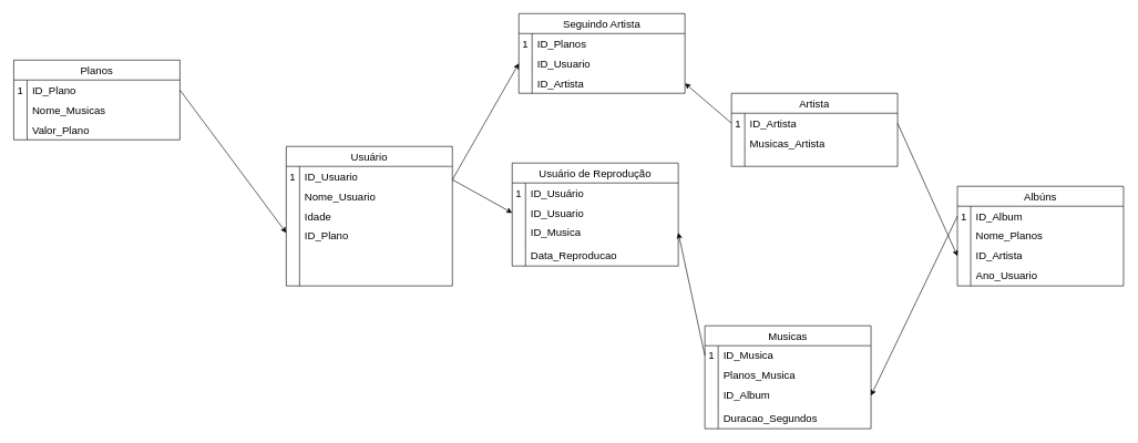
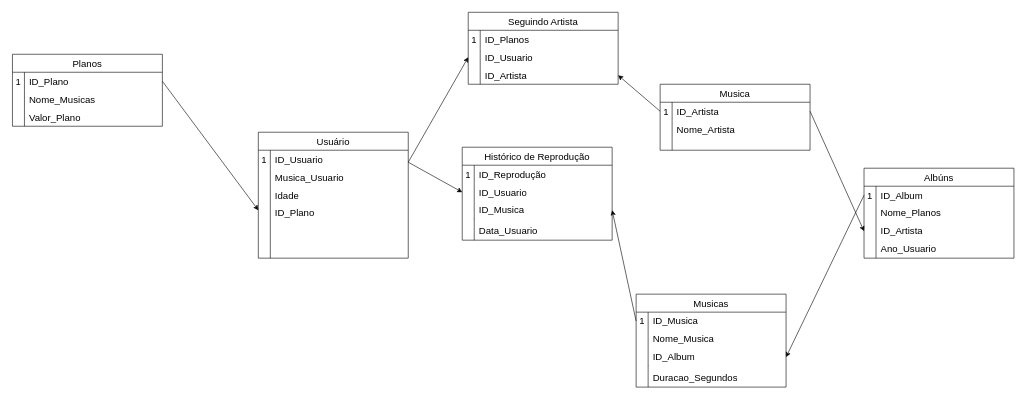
- <mxCell id="38" value="Artista" style="shape=table;startSize=30;container=1;collapsible=0;childLayout=tableLayout;fixedRows=1;rowLines=0;fontStyle=0;strokeColor=default;fontSize=16;" vertex="1" parent="1"><mxGeometry x="1100" y="140" width="250" height="110" as="geometry" /></mxCell>
+ <mxCell id="38" value="Musica" style="shape=table;startSize=30;container=1;collapsible=0;childLayout=tableLayout;fixedRows=1;rowLines=0;fontStyle=0;strokeColor=default;fontSize=16;" vertex="1" parent="1"><mxGeometry x="1100" y="140" width="250" height="110" as="geometry" /></mxCell>
- <mxCell id="44" value="Musicas_Artista" style="shape=partialRectangle;html=1;whiteSpace=wrap;connectable=0;fillColor=none;top=0;left=0;bottom=0;right=0;align=left;spacingLeft=6;overflow=hidden;strokeColor=inherit;fontSize=16;" vertex="1" parent="42"><mxGeometry x="20" width="230" height="30" as="geometry"><mxRectangle width="230" height="30" as="alternateBounds" /></mxGeometry></mxCell>
+ <mxCell id="44" value="Nome_Artista" style="shape=partialRectangle;html=1;whiteSpace=wrap;connectable=0;fillColor=none;top=0;left=0;bottom=0;right=0;align=left;spacingLeft=6;overflow=hidden;strokeColor=inherit;fontSize=16;" vertex="1" parent="42"><mxGeometry x="20" width="230" height="30" as="geometry"><mxRectangle width="230" height="30" as="alternateBounds" /></mxGeometry></mxCell>
- <mxCell id="25" value="Usuário de Reprodução" style="shape=table;startSize=30;container=1;collapsible=0;childLayout=tableLayout;fixedRows=1;rowLines=0;fontStyle=0;strokeColor=default;fontSize=16;" vertex="1" parent="1"><mxGeometry x="770" y="245" width="250" height="155" as="geometry" /></mxCell>
+ <mxCell id="25" value="Histórico de Reprodução" style="shape=table;startSize=30;container=1;collapsible=0;childLayout=tableLayout;fixedRows=1;rowLines=0;fontStyle=0;strokeColor=default;fontSize=16;" vertex="1" parent="1"><mxGeometry x="770" y="245" width="250" height="155" as="geometry" /></mxCell>
- <mxCell id="28" value="ID_Usuário" style="shape=partialRectangle;html=1;whiteSpace=wrap;connectable=0;fillColor=none;top=0;left=0;bottom=0;right=0;align=left;spacingLeft=6;overflow=hidden;strokeColor=inherit;fontSize=16;" vertex="1" parent="26"><mxGeometry x="20" width="230" height="30" as="geometry"><mxRectangle width="230" height="30" as="alternateBounds" /></mxGeometry></mxCell>
+ <mxCell id="28" value="ID_Reprodução" style="shape=partialRectangle;html=1;whiteSpace=wrap;connectable=0;fillColor=none;top=0;left=0;bottom=0;right=0;align=left;spacingLeft=6;overflow=hidden;strokeColor=inherit;fontSize=16;" vertex="1" parent="26"><mxGeometry x="20" width="230" height="30" as="geometry"><mxRectangle width="230" height="30" as="alternateBounds" /></mxGeometry></mxCell>
- <mxCell id="18" value="Nome_Usuario" style="shape=partialRectangle;html=1;whiteSpace=wrap;connectable=0;fillColor=none;top=0;left=0;bottom=0;right=0;align=left;spacingLeft=6;overflow=hidden;strokeColor=inherit;fontSize=16;movable=0;resizable=0;rotatable=0;deletable=0;editable=0;locked=1;" vertex="1" parent="16"><mxGeometry x="20" width="230" height="30" as="geometry"><mxRectangle width="230" height="30" as="alternateBounds" /></mxGeometry></mxCell>
+ <mxCell id="18" value="Musica_Usuario" style="shape=partialRectangle;html=1;whiteSpace=wrap;connectable=0;fillColor=none;top=0;left=0;bottom=0;right=0;align=left;spacingLeft=6;overflow=hidden;strokeColor=inherit;fontSize=16;movable=0;resizable=0;rotatable=0;deletable=0;editable=0;locked=1;" vertex="1" parent="16"><mxGeometry x="20" width="230" height="30" as="geometry"><mxRectangle width="230" height="30" as="alternateBounds" /></mxGeometry></mxCell>
- <mxCell id="35" value="Data_Reproducao" style="shape=partialRectangle;html=1;whiteSpace=wrap;connectable=0;fillColor=none;top=0;left=0;bottom=0;right=0;align=left;spacingLeft=6;overflow=hidden;strokeColor=inherit;fontSize=16;" vertex="1" parent="1"><mxGeometry x="790" y="370" width="230" height="30" as="geometry"><mxRectangle width="230" height="30" as="alternateBounds" /></mxGeometry></mxCell>
+ <mxCell id="35" value="Data_Usuario" style="shape=partialRectangle;html=1;whiteSpace=wrap;connectable=0;fillColor=none;top=0;left=0;bottom=0;right=0;align=left;spacingLeft=6;overflow=hidden;strokeColor=inherit;fontSize=16;" vertex="1" parent="1"><mxGeometry x="790" y="370" width="230" height="30" as="geometry"><mxRectangle width="230" height="30" as="alternateBounds" /></mxGeometry></mxCell>
- <mxCell id="79" value="Planos_Musica" style="shape=partialRectangle;html=1;whiteSpace=wrap;connectable=0;fillColor=none;top=0;left=0;bottom=0;right=0;align=left;spacingLeft=6;overflow=hidden;strokeColor=inherit;fontSize=16;" vertex="1" parent="77"><mxGeometry x="20" width="230" height="30" as="geometry"><mxRectangle width="230" height="30" as="alternateBounds" /></mxGeometry></mxCell>
+ <mxCell id="79" value="Nome_Musica" style="shape=partialRectangle;html=1;whiteSpace=wrap;connectable=0;fillColor=none;top=0;left=0;bottom=0;right=0;align=left;spacingLeft=6;overflow=hidden;strokeColor=inherit;fontSize=16;" vertex="1" parent="77"><mxGeometry x="20" width="230" height="30" as="geometry"><mxRectangle width="230" height="30" as="alternateBounds" /></mxGeometry></mxCell>
